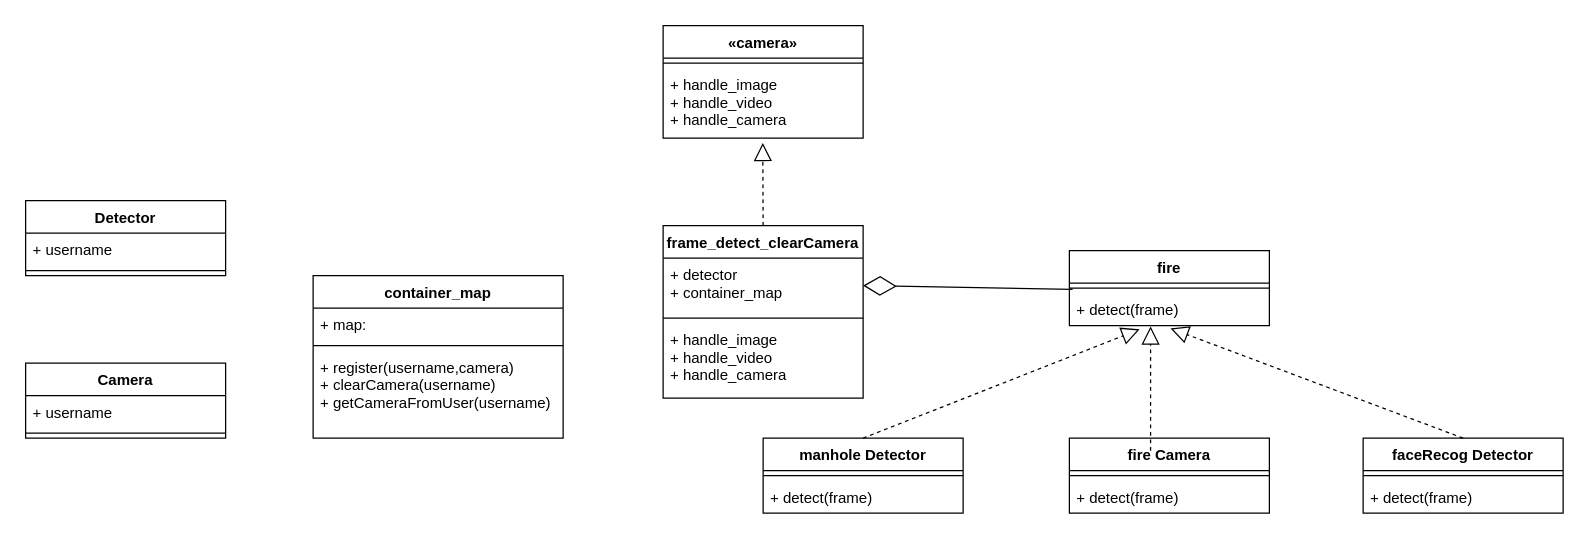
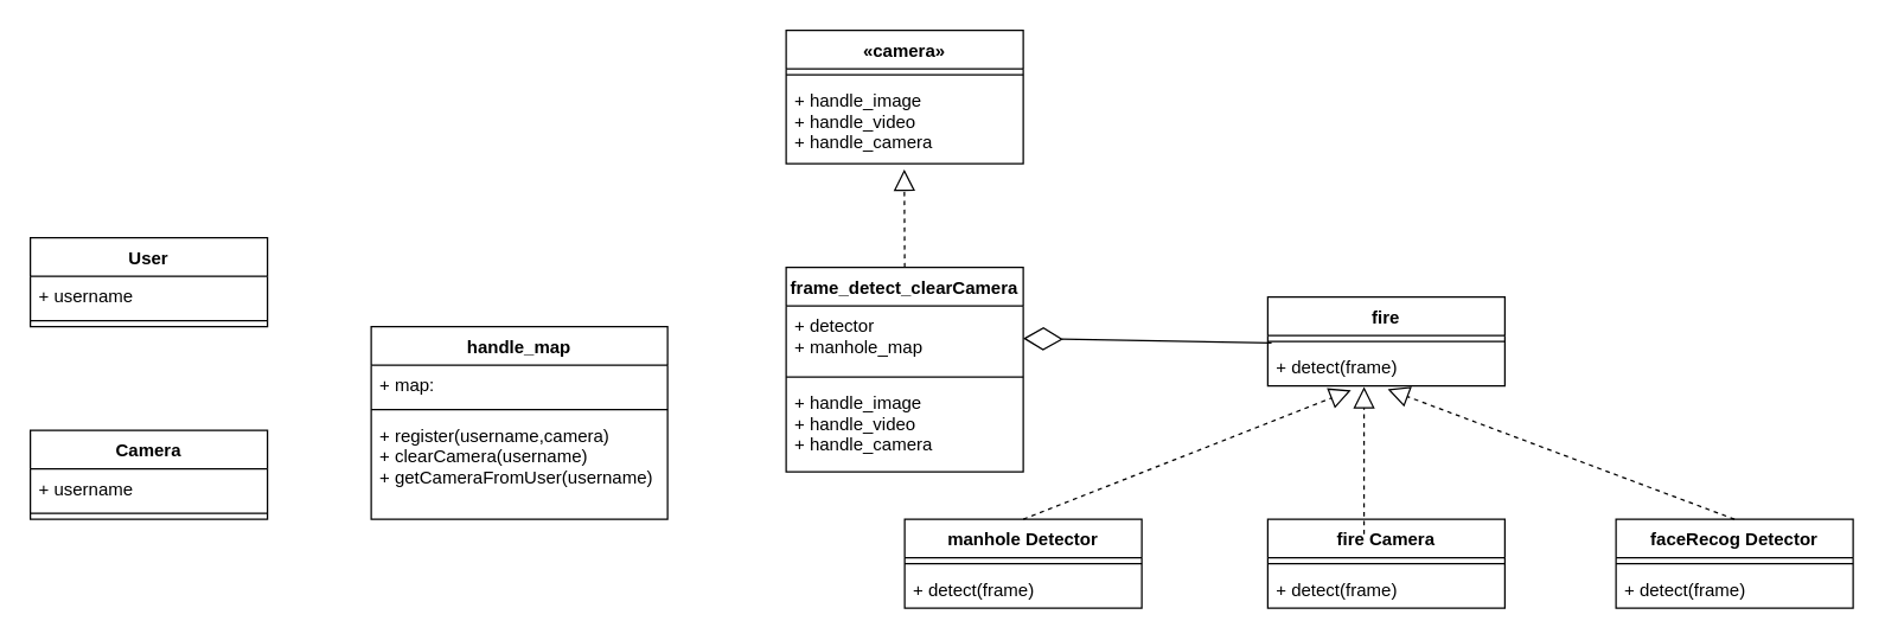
- <mxCell id="26" value="Detector" style="swimlane;fontStyle=1;align=center;verticalAlign=top;childLayout=stackLayout;horizontal=1;startSize=26;horizontalStack=0;resizeParent=1;resizeParentMax=0;resizeLast=0;collapsible=1;marginBottom=0;" vertex="1" parent="1"><mxGeometry x="20" y="160" width="160" height="60" as="geometry" /></mxCell>
+ <mxCell id="26" value="User" style="swimlane;fontStyle=1;align=center;verticalAlign=top;childLayout=stackLayout;horizontal=1;startSize=26;horizontalStack=0;resizeParent=1;resizeParentMax=0;resizeLast=0;collapsible=1;marginBottom=0;" vertex="1" parent="1"><mxGeometry x="20" y="160" width="160" height="60" as="geometry" /></mxCell>
- <mxCell id="19" value="+ detector&#10;+ container_map" style="text;strokeColor=none;fillColor=none;align=left;verticalAlign=top;spacingLeft=4;spacingRight=4;overflow=hidden;rotatable=0;points=[[0,0.5],[1,0.5]];portConstraint=eastwest;" vertex="1" parent="18"><mxGeometry y="26" width="160" height="44" as="geometry" /></mxCell>
+ <mxCell id="19" value="+ detector&#10;+ manhole_map" style="text;strokeColor=none;fillColor=none;align=left;verticalAlign=top;spacingLeft=4;spacingRight=4;overflow=hidden;rotatable=0;points=[[0,0.5],[1,0.5]];portConstraint=eastwest;" vertex="1" parent="18"><mxGeometry y="26" width="160" height="44" as="geometry" /></mxCell>
- <mxCell id="29" value="container_map" style="swimlane;fontStyle=1;align=center;verticalAlign=top;childLayout=stackLayout;horizontal=1;startSize=26;horizontalStack=0;resizeParent=1;resizeParentMax=0;resizeLast=0;collapsible=1;marginBottom=0;" vertex="1" parent="1"><mxGeometry x="250" y="220" width="200" height="130" as="geometry" /></mxCell>
+ <mxCell id="29" value="handle_map" style="swimlane;fontStyle=1;align=center;verticalAlign=top;childLayout=stackLayout;horizontal=1;startSize=26;horizontalStack=0;resizeParent=1;resizeParentMax=0;resizeLast=0;collapsible=1;marginBottom=0;" vertex="1" parent="1"><mxGeometry x="250" y="220" width="200" height="130" as="geometry" /></mxCell>
